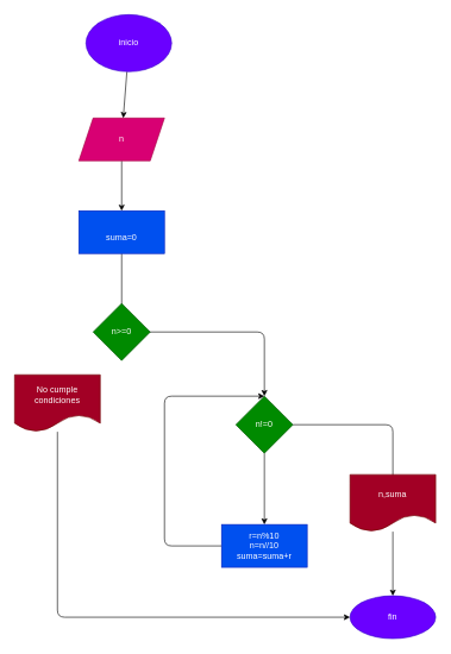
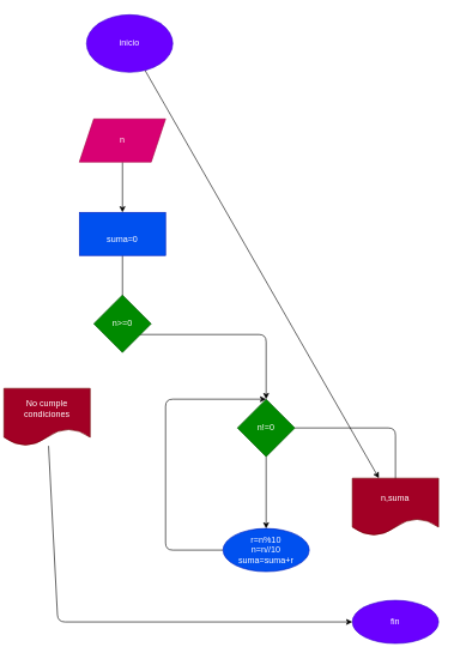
- <mxCell id="2" value="" style="edgeStyle=none;html=1;" edge="1" parent="1" source="3" target="5"><mxGeometry relative="1" as="geometry" /></mxCell>
+ <mxCell id="2" value="" style="edgeStyle=none;html=1;" edge="1" parent="1" source="3" target="14"><mxGeometry relative="1" as="geometry" /></mxCell>
- <mxCell id="15" value="n&amp;gt;=0" style="rhombus;whiteSpace=wrap;html=1;fillColor=#008a00;fontColor=#ffffff;strokeColor=#005700;" vertex="1" parent="1"><mxGeometry x="130" y="425" width="80" height="80" as="geometry" /></mxCell>
+ <mxCell id="15" value="n&amp;gt;=0" style="rhombus;whiteSpace=wrap;html=1;fillColor=#008a00;fontColor=#ffffff;strokeColor=#005700;" vertex="1" parent="1"><mxGeometry x="130" y="410" width="80" height="80" as="geometry" /></mxCell>
- <mxCell id="18" value="No cumple condiciones" style="shape=document;whiteSpace=wrap;html=1;boundedLbl=1;fillColor=#a20025;fontColor=#ffffff;strokeColor=#6F0000;" vertex="1" parent="1"><mxGeometry x="20" y="525" width="120" height="80" as="geometry" /></mxCell>
+ <mxCell id="18" value="No cumple condiciones" style="shape=document;whiteSpace=wrap;html=1;boundedLbl=1;fillColor=#a20025;fontColor=#ffffff;strokeColor=#6F0000;" vertex="1" parent="1"><mxGeometry x="5" y="540" width="120" height="80" as="geometry" /></mxCell>
- <mxCell id="12" value="r=n%10&lt;br&gt;n=n//10&lt;br&gt;suma=suma+r" style="whiteSpace=wrap;html=1;fillColor=#0050ef;fontColor=#ffffff;strokeColor=#001DBC;" vertex="1" parent="1"><mxGeometry x="310" y="735" width="120" height="60" as="geometry" /></mxCell>
+ <mxCell id="12" value="r=n%10&lt;br&gt;n=n//10&lt;br&gt;suma=suma+r" style="ellipse;whiteSpace=wrap;html=1;fillColor=#0050ef;fontColor=#ffffff;strokeColor=#001DBC;" vertex="1" parent="1"><mxGeometry x="310" y="735" width="120" height="60" as="geometry" /></mxCell>
- <mxCell id="13" value="" style="edgeStyle=none;html=1;" edge="1" parent="1" source="14" target="16"><mxGeometry relative="1" as="geometry" /></mxCell>
